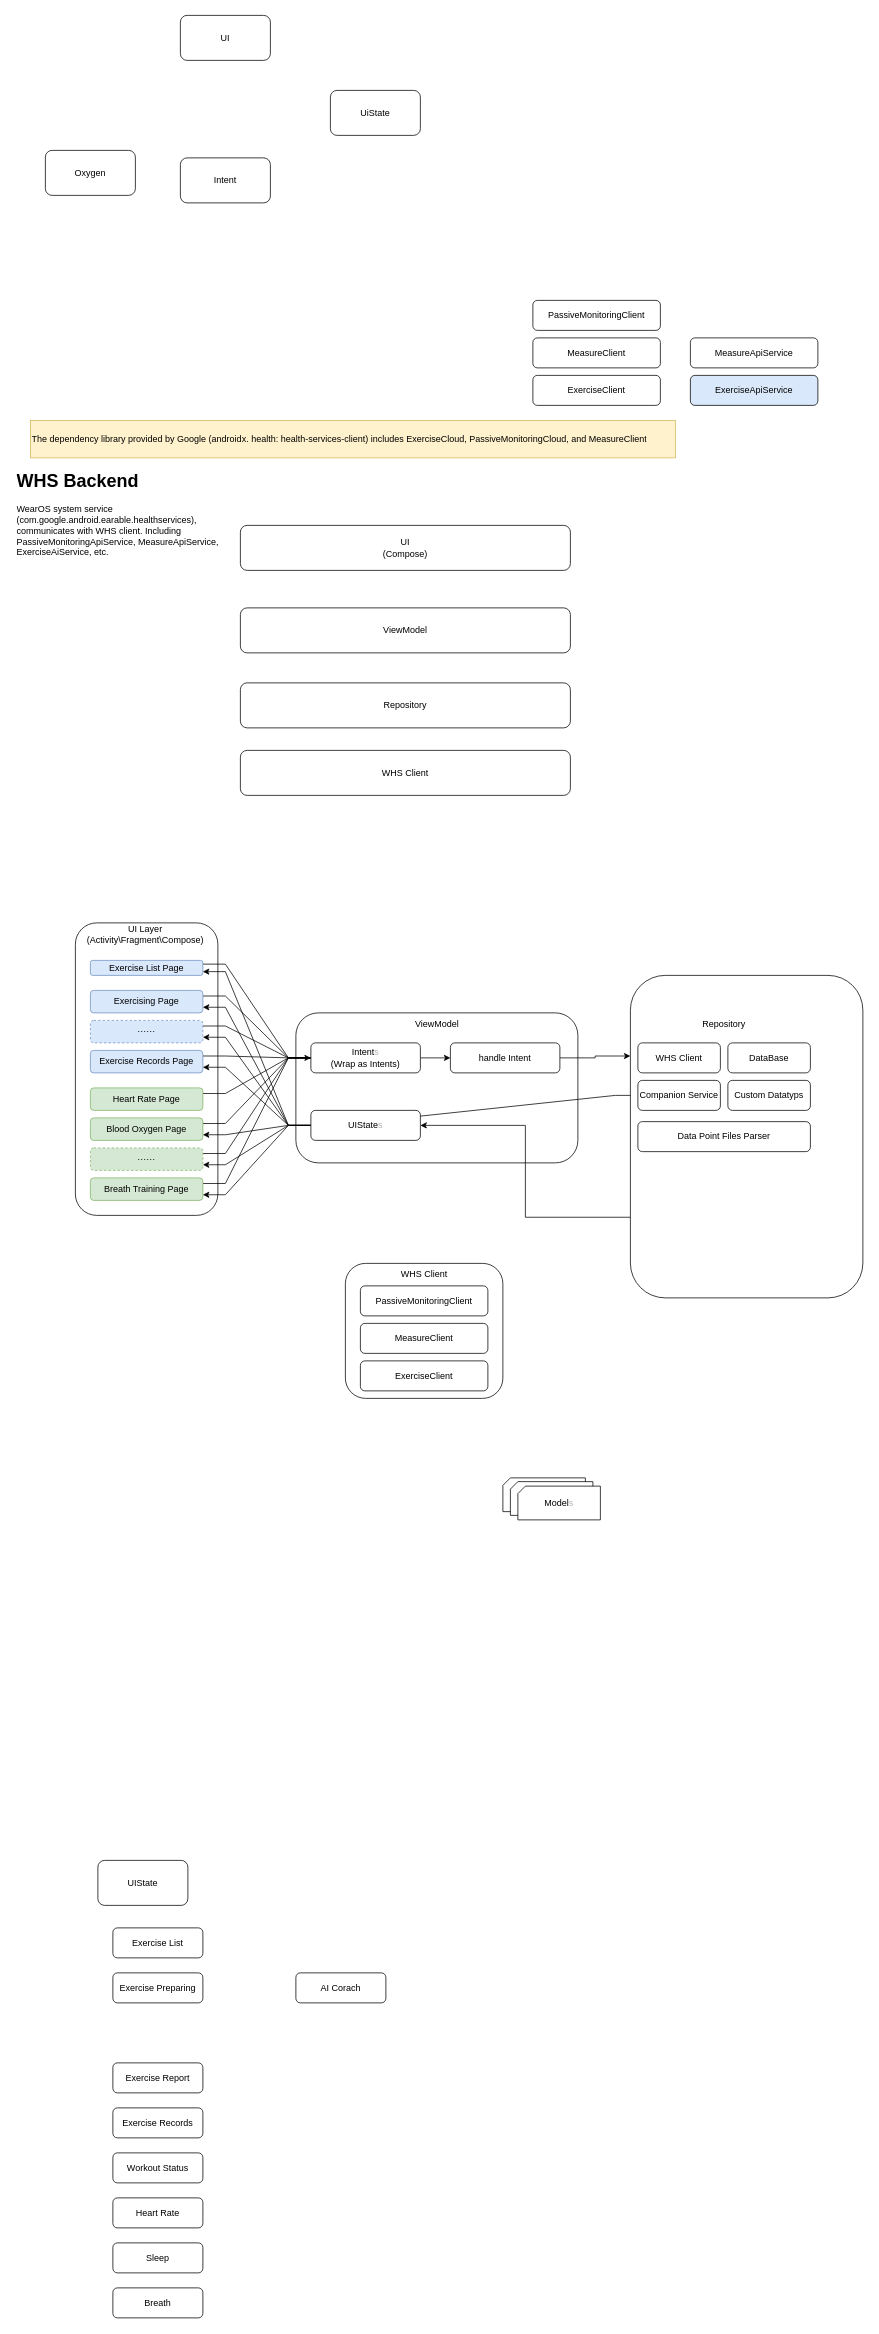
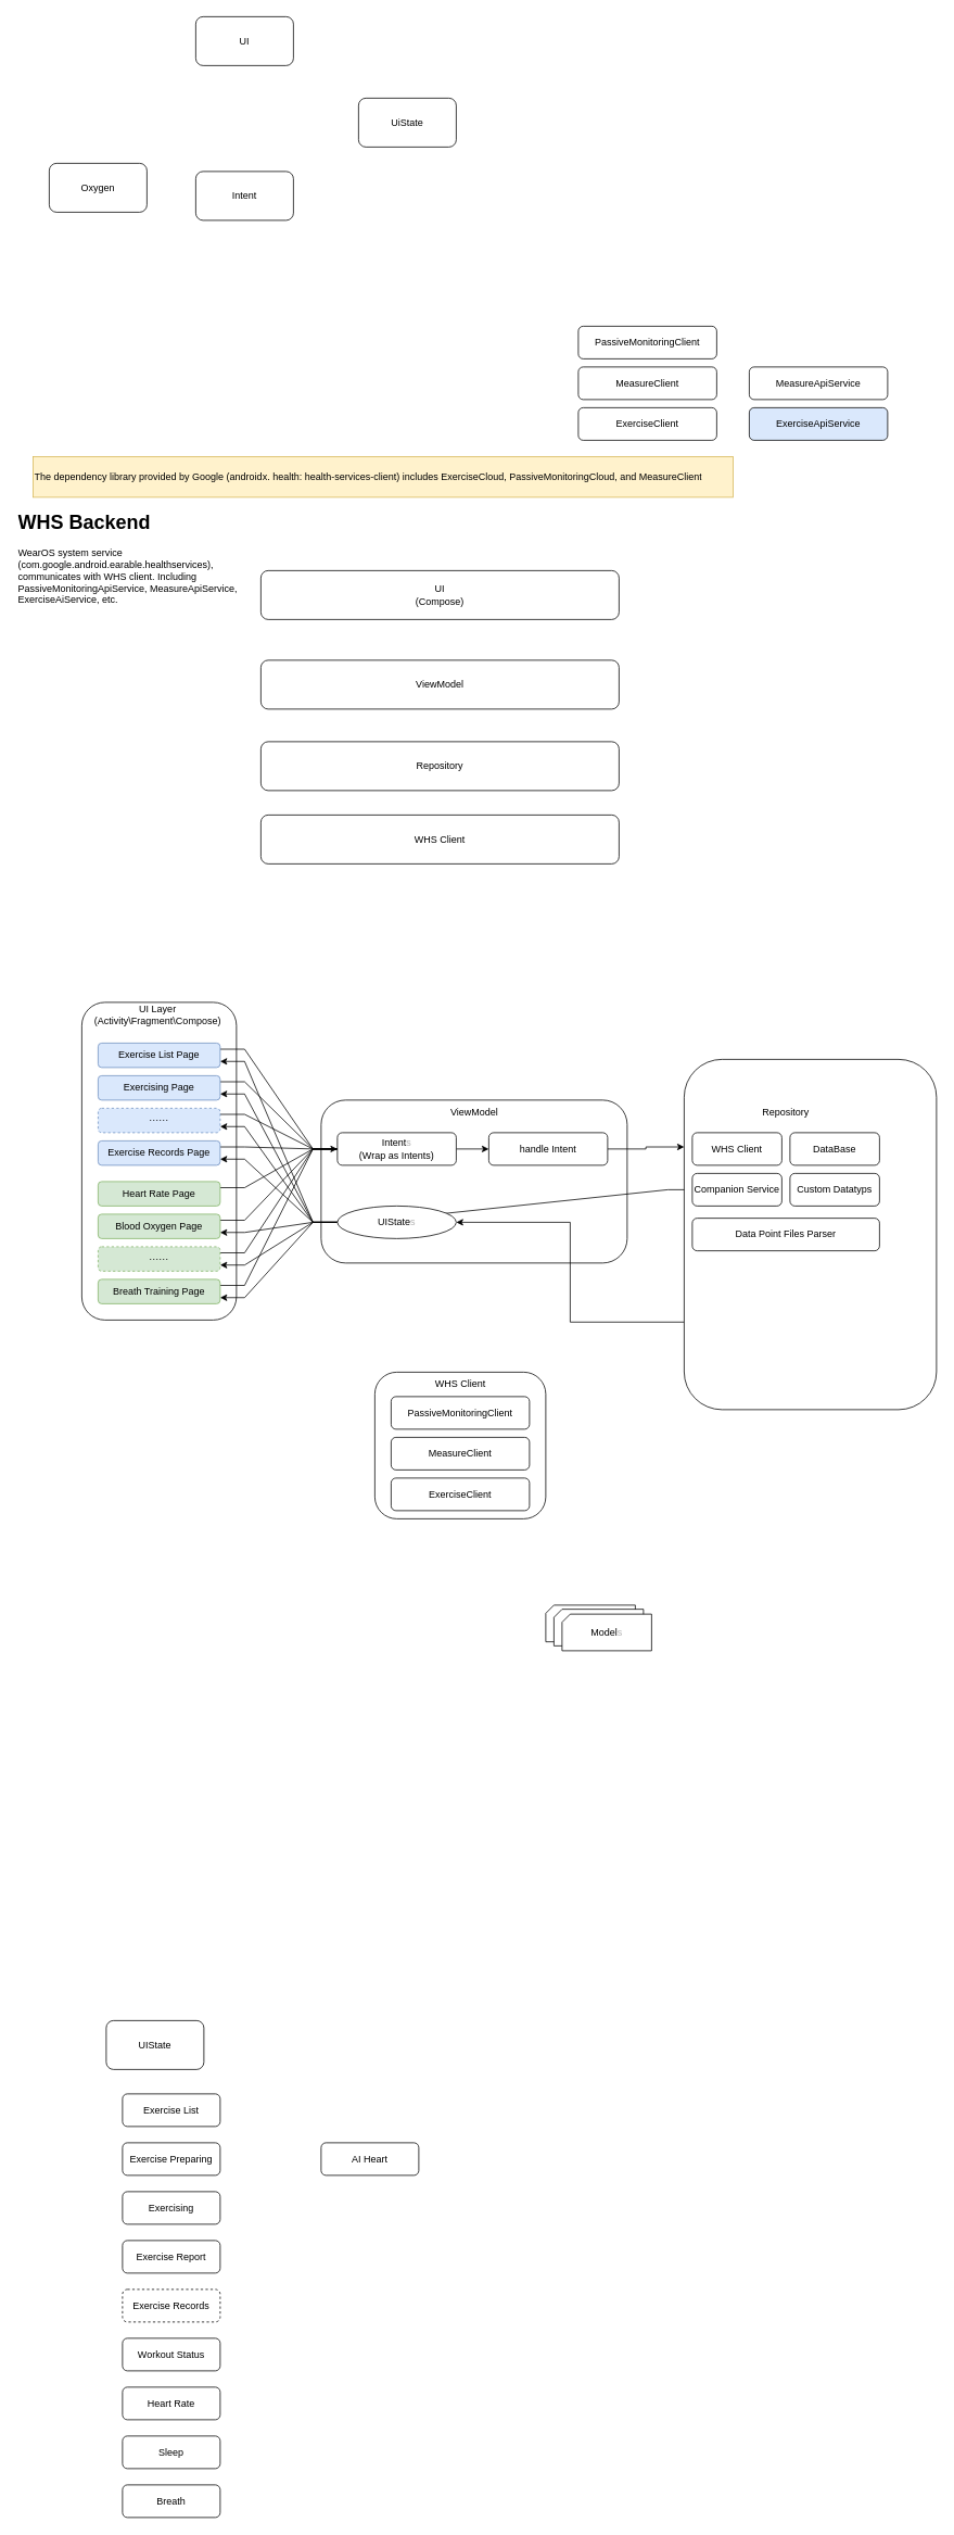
- <mxCell id="31" value="Exercise List Page" style="rounded=1;whiteSpace=wrap;html=1;fillColor=#dae8fc;strokeColor=#6c8ebf;" vertex="1" parent="1"><mxGeometry x="120" y="1280" width="150" height="20" as="geometry" /></mxCell>
+ <mxCell id="31" value="Exercise List Page" style="rounded=1;whiteSpace=wrap;html=1;fillColor=#dae8fc;strokeColor=#6c8ebf;" vertex="1" parent="1"><mxGeometry x="120" y="1280" width="150" height="30" as="geometry" /></mxCell>
- <mxCell id="57" value="UIState&lt;span style=&quot;color: rgb(179, 179, 179);&quot;&gt;s&lt;/span&gt;" style="rounded=1;whiteSpace=wrap;html=1;" vertex="1" parent="1"><mxGeometry x="414" y="1480" width="146" height="40" as="geometry" /></mxCell>
+ <mxCell id="57" value="UIState&lt;span style=&quot;color: rgb(179, 179, 179);&quot;&gt;s&lt;/span&gt;" style="ellipse;whiteSpace=wrap;html=1;" vertex="1" parent="1"><mxGeometry x="414" y="1480" width="146" height="40" as="geometry" /></mxCell>
- <mxCell id="27" value="AI Corach" style="rounded=1;whiteSpace=wrap;html=1;" vertex="1" parent="1"><mxGeometry x="394" y="2630" width="120" height="40" as="geometry" /></mxCell>
+ <mxCell id="27" value="AI Heart" style="rounded=1;whiteSpace=wrap;html=1;" vertex="1" parent="1"><mxGeometry x="394" y="2630" width="120" height="40" as="geometry" /></mxCell>
+ <mxCell id="21" value="Exercising" style="rounded=1;whiteSpace=wrap;html=1;" vertex="1" parent="1"><mxGeometry x="150" y="2690" width="120" height="40" as="geometry" /></mxCell>
- <mxCell id="23" value="Exercise Records" style="rounded=1;whiteSpace=wrap;html=1;" vertex="1" parent="1"><mxGeometry x="150" y="2810" width="120" height="40" as="geometry" /></mxCell>
+ <mxCell id="23" value="Exercise Records" style="rounded=1;whiteSpace=wrap;html=1;dashed=1;" vertex="1" parent="1"><mxGeometry x="150" y="2810" width="120" height="40" as="geometry" /></mxCell>
